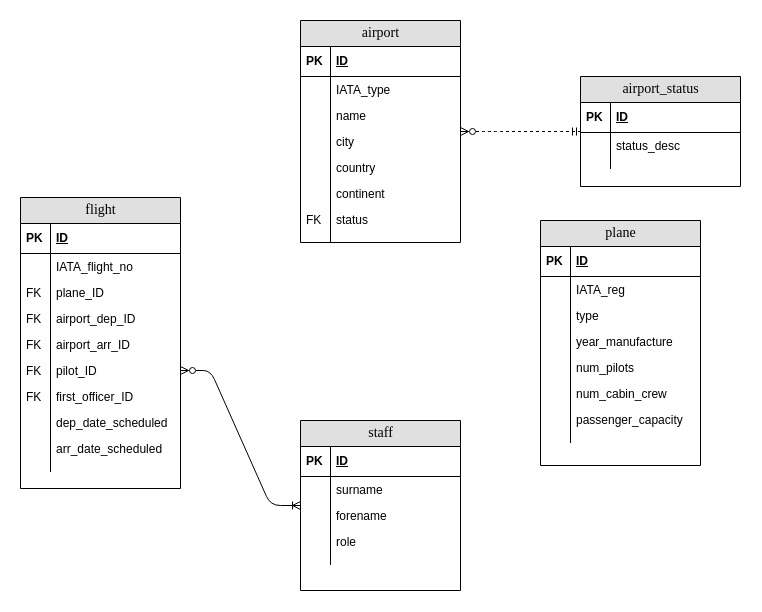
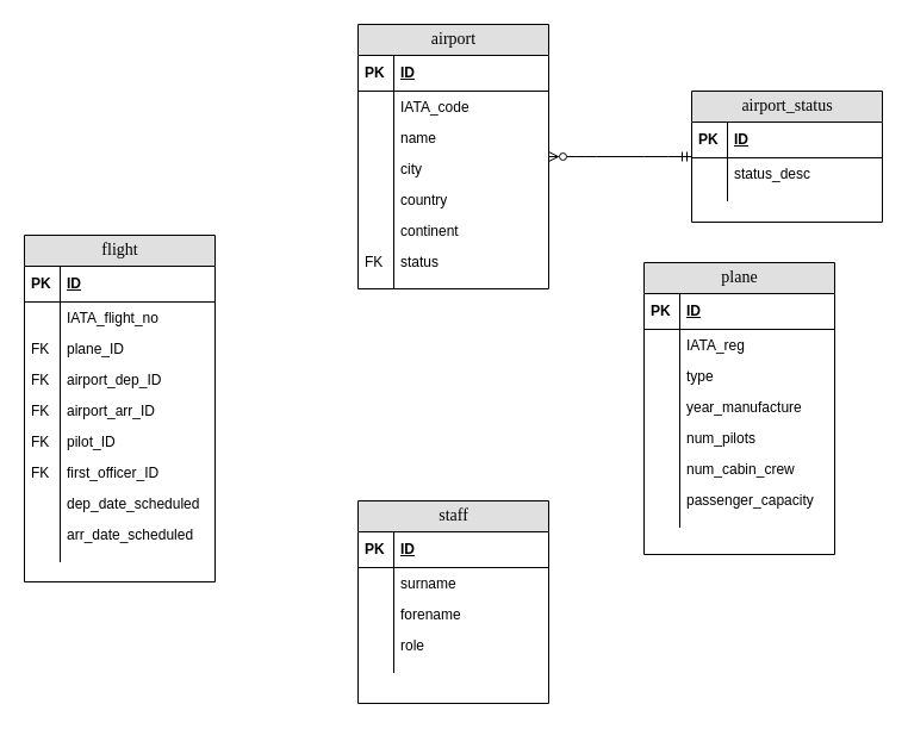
- <mxCell id="27" value="IATA_type" style="shape=partialRectangle;top=0;left=0;right=0;bottom=0;html=1;align=left;verticalAlign=top;fillColor=none;spacingLeft=34;spacingRight=4;whiteSpace=wrap;overflow=hidden;rotatable=0;points=[[0,0.5],[1,0.5]];portConstraint=eastwest;dropTarget=0;" vertex="1" parent="24"><mxGeometry y="56" width="160" height="26" as="geometry" /></mxCell>
+ <mxCell id="27" value="IATA_code" style="shape=partialRectangle;top=0;left=0;right=0;bottom=0;html=1;align=left;verticalAlign=top;fillColor=none;spacingLeft=34;spacingRight=4;whiteSpace=wrap;overflow=hidden;rotatable=0;points=[[0,0.5],[1,0.5]];portConstraint=eastwest;dropTarget=0;" vertex="1" parent="24"><mxGeometry y="56" width="160" height="26" as="geometry" /></mxCell>
- <mxCell id="48" value="" style="edgeStyle=entityRelationEdgeStyle;html=1;endArrow=ERmandOne;startArrow=ERzeroToMany;labelBackgroundColor=none;fontFamily=Verdana;fontSize=14;startFill=0;endFill=0;dashed=1;" edge="1" parent="1" source="24" target="41"><mxGeometry width="100" height="100" relative="1" as="geometry"><mxPoint x="400" y="226" as="sourcePoint" /><mxPoint x="510" y="116" as="targetPoint" /></mxGeometry></mxCell>
+ <mxCell id="48" value="" style="edgeStyle=entityRelationEdgeStyle;html=1;endArrow=ERmandOne;startArrow=ERzeroToMany;labelBackgroundColor=none;fontFamily=Verdana;fontSize=14;startFill=0;endFill=0;" edge="1" parent="1" source="24" target="41"><mxGeometry width="100" height="100" relative="1" as="geometry"><mxPoint x="400" y="226" as="sourcePoint" /><mxPoint x="510" y="116" as="targetPoint" /></mxGeometry></mxCell>
- <mxCell id="23" value="" style="edgeStyle=entityRelationEdgeStyle;html=1;endArrow=ERoneToMany;startArrow=ERzeroToMany;labelBackgroundColor=none;fontFamily=Verdana;fontSize=14;endFill=0;startFill=0;exitX=1;exitY=0.5;exitDx=0;exitDy=0;" parent="1" source="13" target="66" edge="1"><mxGeometry width="100" height="100" relative="1" as="geometry"><mxPoint x="430" y="480" as="sourcePoint" /><mxPoint x="500" y="571" as="targetPoint" /></mxGeometry></mxCell>
